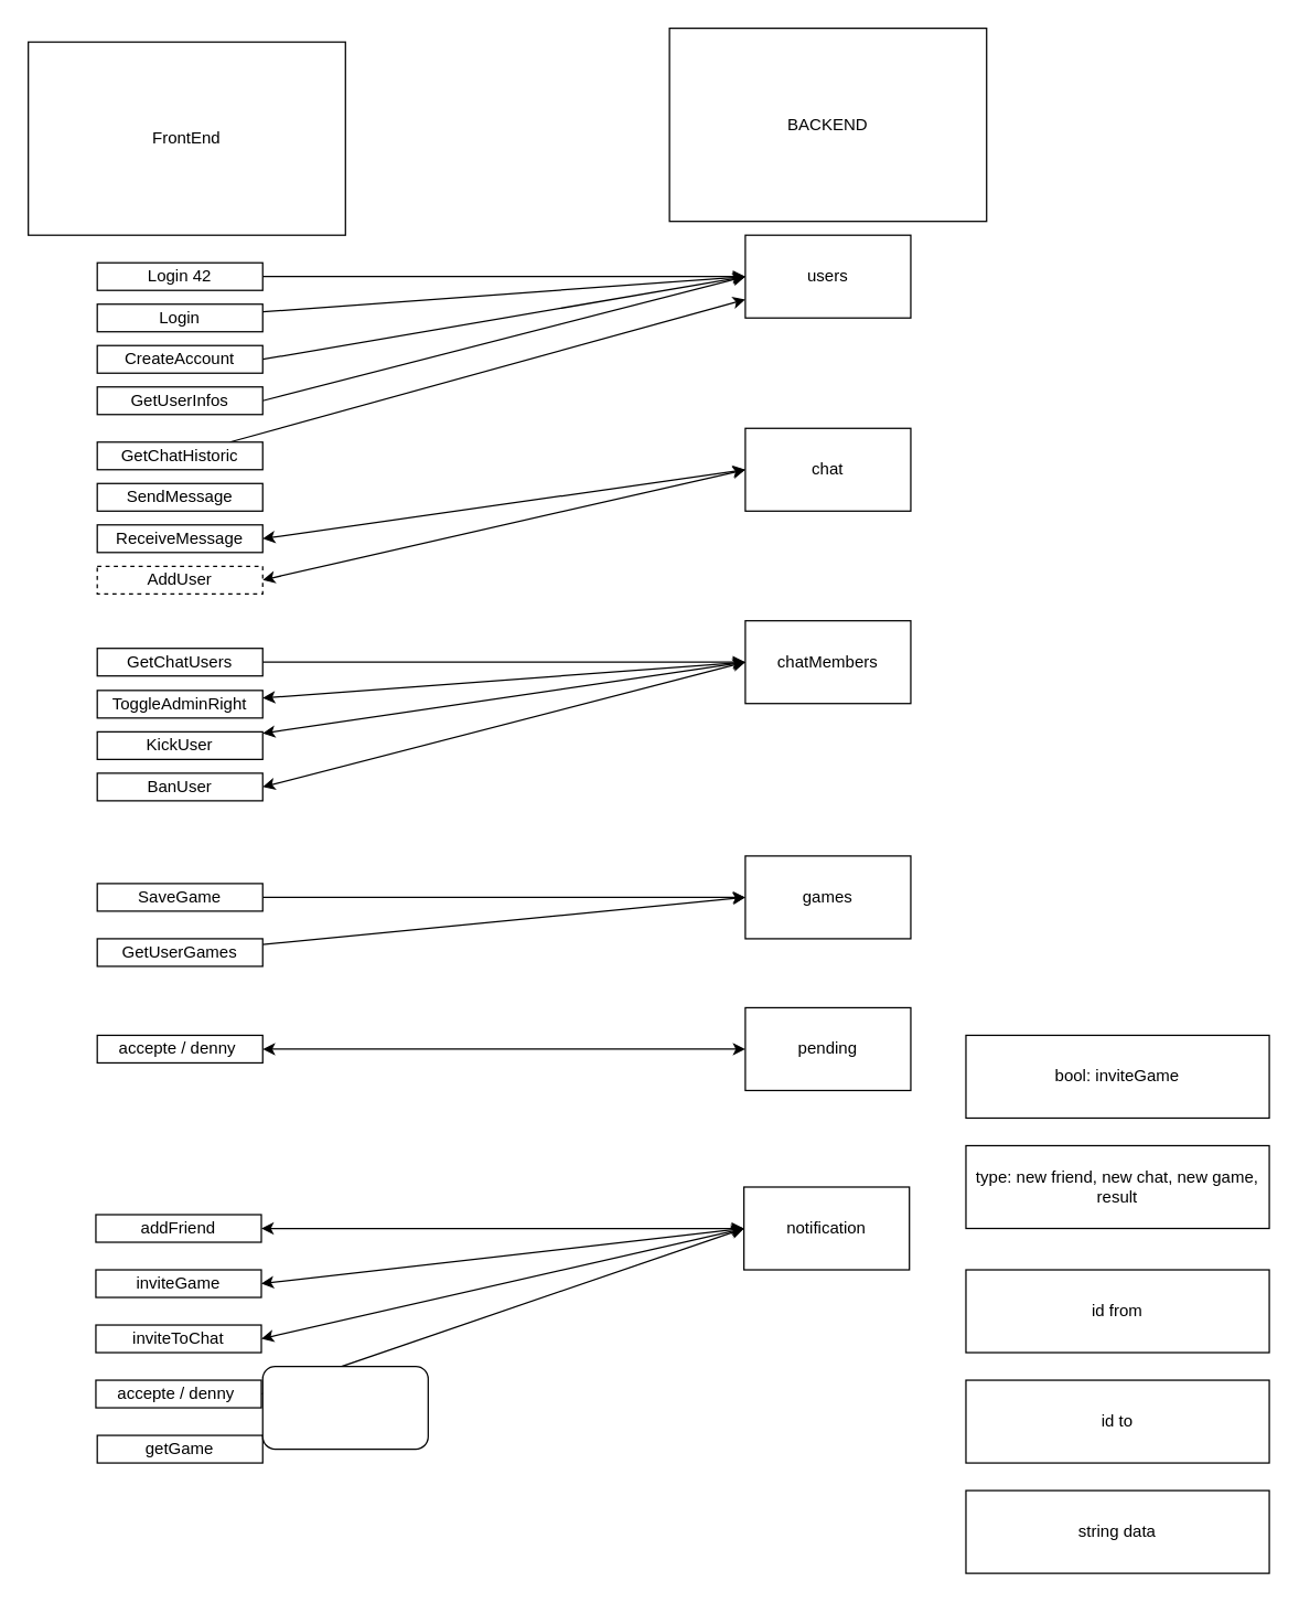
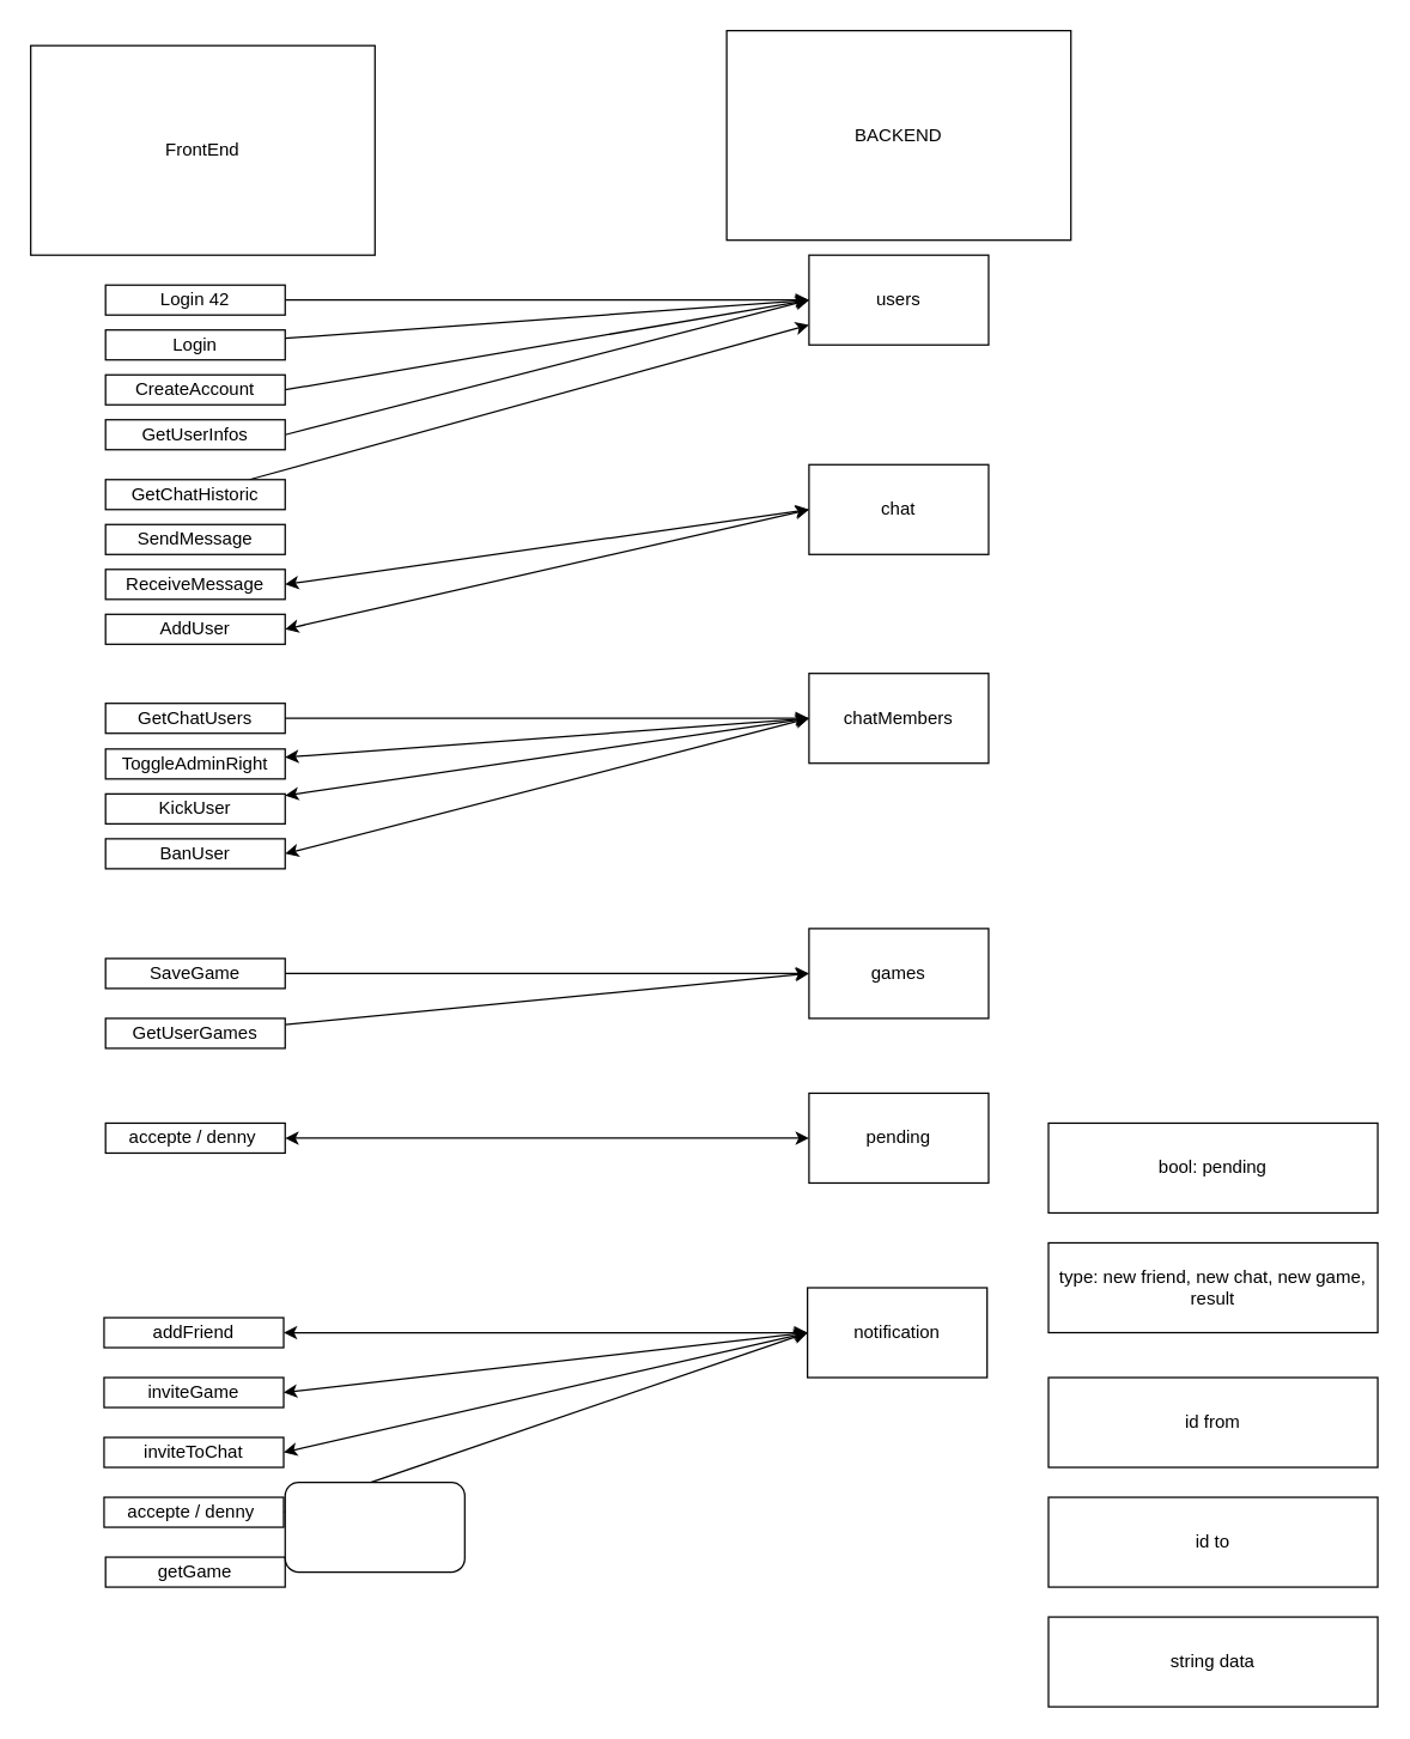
- <mxCell id="44" value="AddUser" style="rounded=0;whiteSpace=wrap;html=1;dashed=1;" vertex="1" parent="1"><mxGeometry x="70" y="410" width="120" height="20" as="geometry" /></mxCell>
+ <mxCell id="44" value="AddUser" style="rounded=0;whiteSpace=wrap;html=1;" vertex="1" parent="1"><mxGeometry x="70" y="410" width="120" height="20" as="geometry" /></mxCell>
- <mxCell id="51" value="bool: inviteGame" style="rounded=0;whiteSpace=wrap;html=1;" vertex="1" parent="1"><mxGeometry x="700" y="750" width="220" height="60" as="geometry" /></mxCell>
+ <mxCell id="51" value="bool: pending" style="rounded=0;whiteSpace=wrap;html=1;" vertex="1" parent="1"><mxGeometry x="700" y="750" width="220" height="60" as="geometry" /></mxCell>
